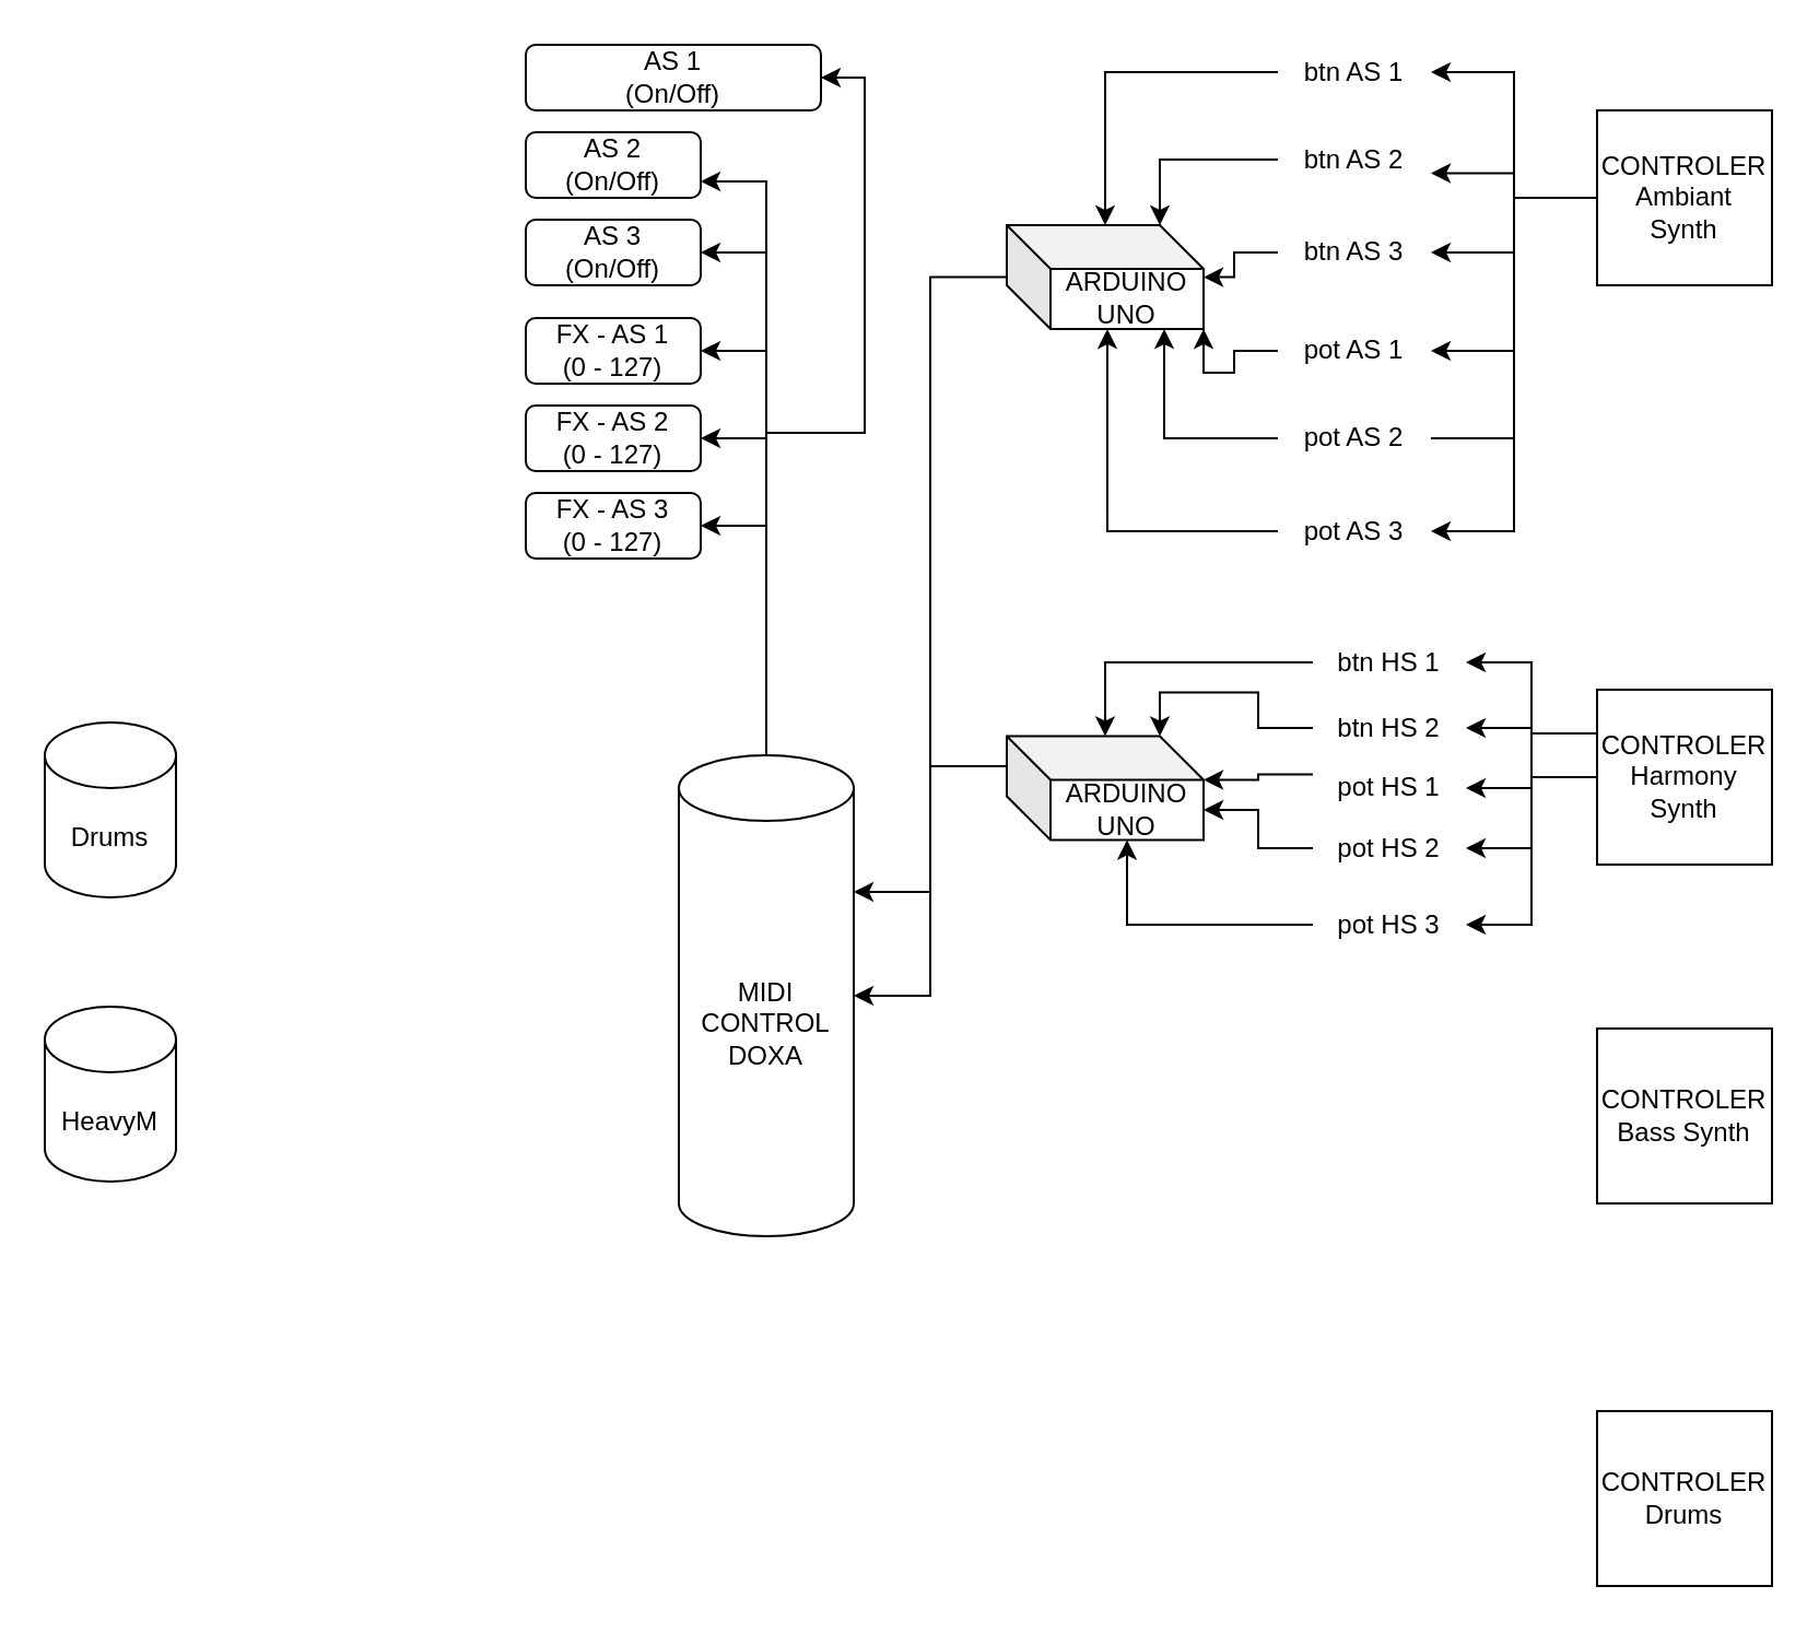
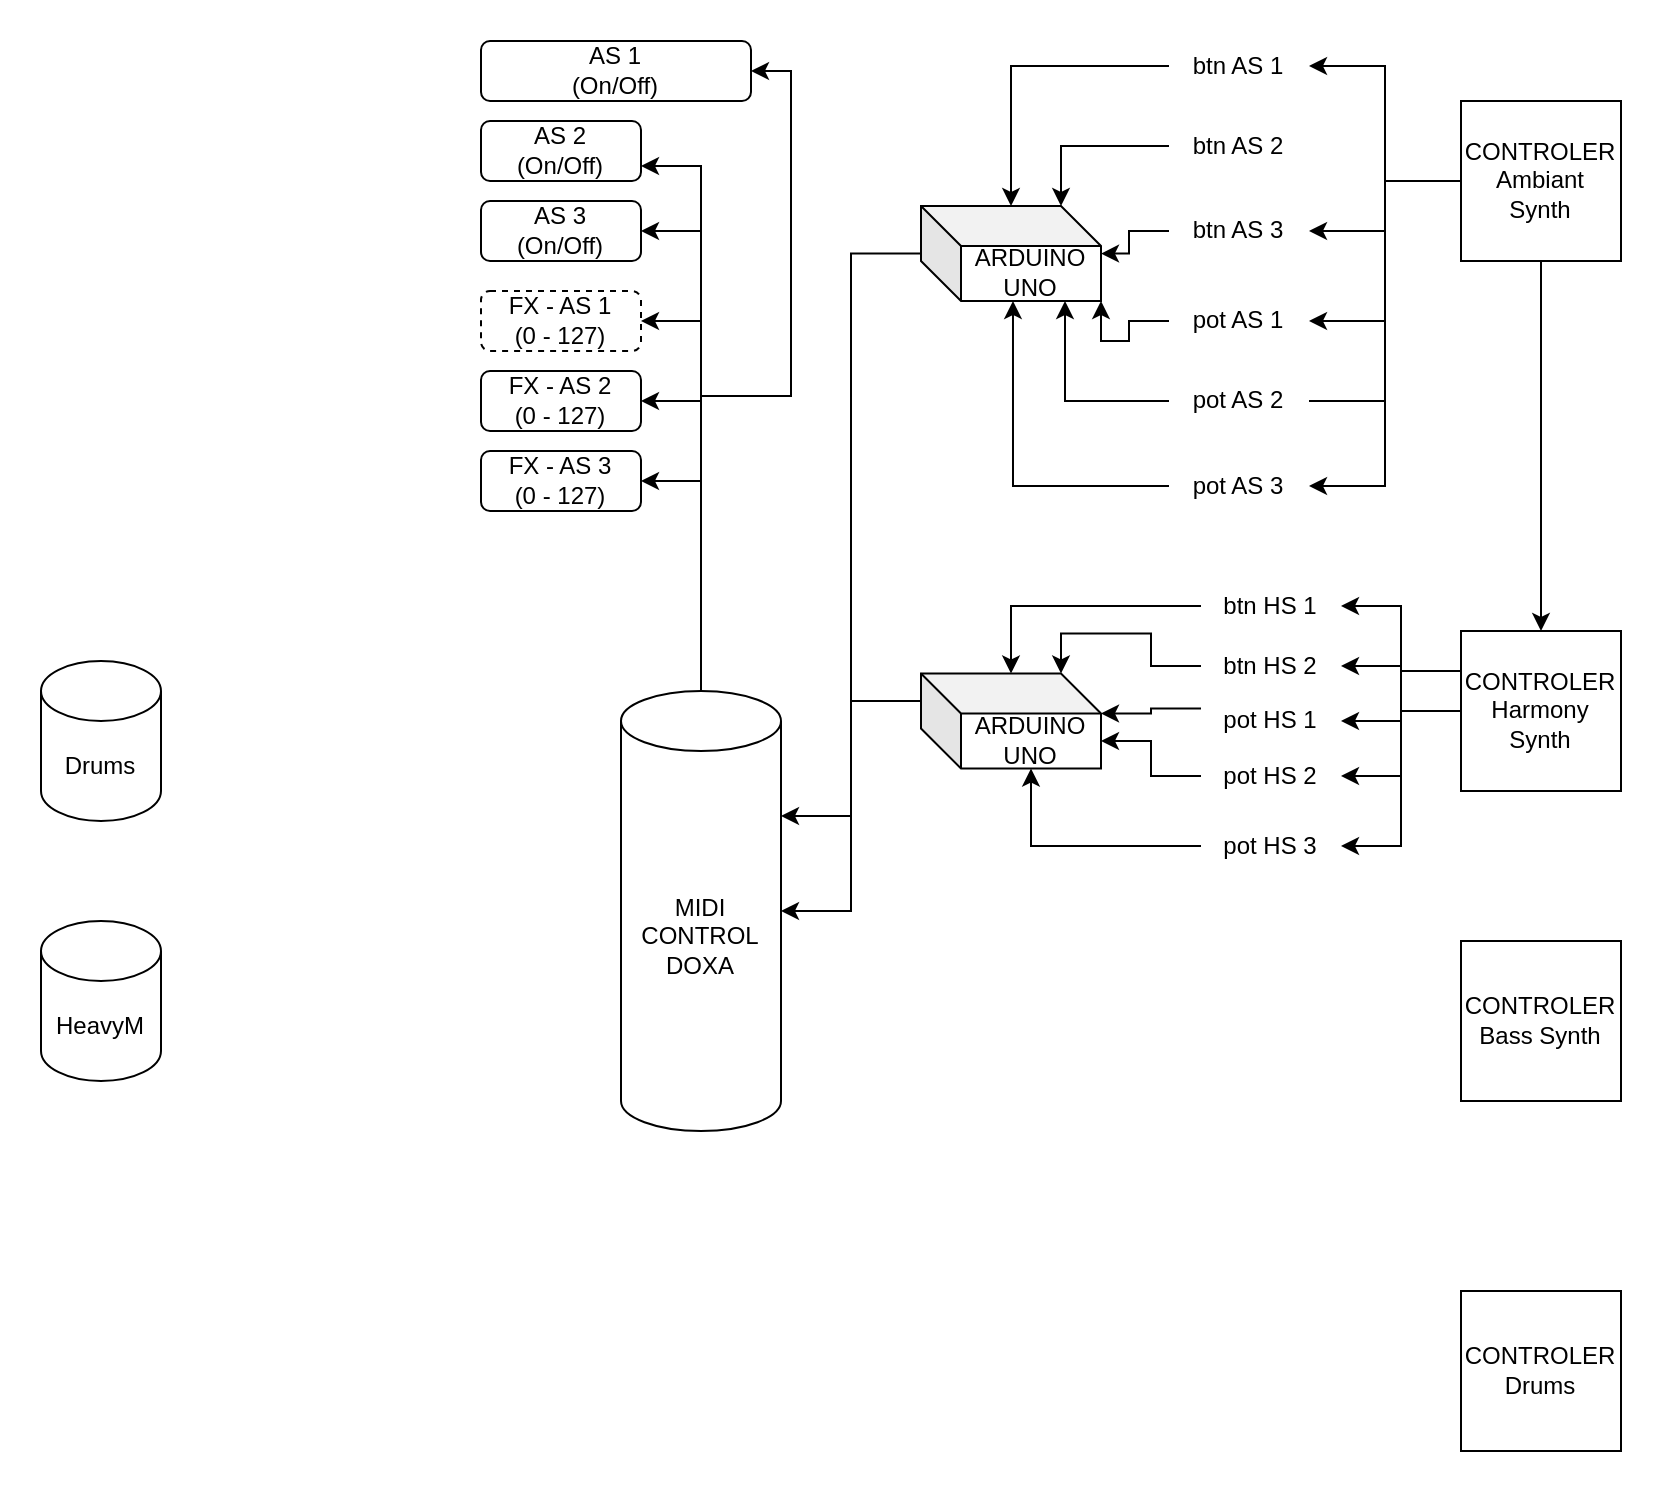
- <mxCell id="10" style="edgeStyle=orthogonalEdgeStyle;rounded=0;orthogonalLoop=1;jettySize=auto;html=1;entryX=1;entryY=0.75;entryDx=0;entryDy=0;" edge="1" parent="1" source="15" target="25"><mxGeometry relative="1" as="geometry" /></mxCell>
+ <mxCell id="10" style="edgeStyle=orthogonalEdgeStyle;rounded=0;orthogonalLoop=1;jettySize=auto;html=1;" edge="1" parent="1" source="15" target="8"><mxGeometry relative="1" as="geometry" /></mxCell>
- <mxCell id="28" value="&lt;div&gt;FX - AS 1&lt;/div&gt;&lt;div&gt;(0 - 127)&lt;br&gt;&lt;/div&gt;" style="rounded=1;whiteSpace=wrap;html=1;" vertex="1" parent="1"><mxGeometry x="240" y="145" width="80" height="30" as="geometry" /></mxCell>
+ <mxCell id="28" value="&lt;div&gt;FX - AS 1&lt;/div&gt;&lt;div&gt;(0 - 127)&lt;br&gt;&lt;/div&gt;" style="rounded=1;whiteSpace=wrap;html=1;dashed=1;" vertex="1" parent="1"><mxGeometry x="240" y="145" width="80" height="30" as="geometry" /></mxCell>
